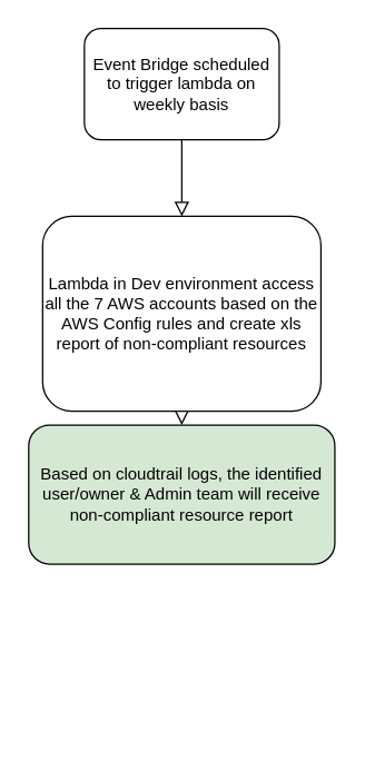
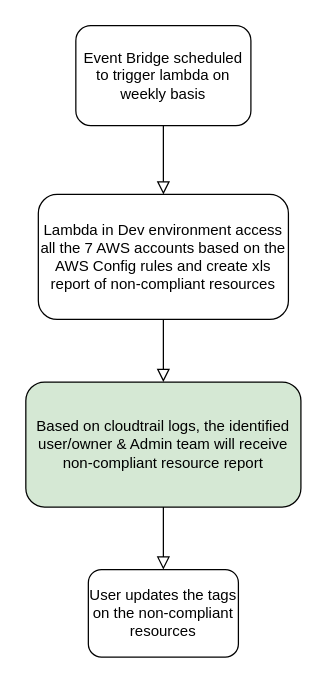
- <mxCell id="7" value="Lambda in Dev environment access all the 7 AWS accounts based on the AWS Config rules and create xls report of non-compliant resources" style="rounded=1;whiteSpace=wrap;html=1;fontSize=12;glass=0;strokeWidth=1;shadow=0;" vertex="1" parent="1"><mxGeometry x="30" y="155" width="200" height="140" as="geometry" /></mxCell>
+ <mxCell id="7" value="Lambda in Dev environment access all the 7 AWS accounts based on the AWS Config rules and create xls report of non-compliant resources" style="rounded=1;whiteSpace=wrap;html=1;fontSize=12;glass=0;strokeWidth=1;shadow=0;" vertex="1" parent="1"><mxGeometry x="30" y="155" width="200" height="100" as="geometry" /></mxCell>
+ <mxCell id="5" value="" style="rounded=0;html=1;jettySize=auto;orthogonalLoop=1;fontSize=11;endArrow=block;endFill=0;endSize=8;strokeWidth=1;shadow=0;labelBackgroundColor=none;edgeStyle=orthogonalEdgeStyle;exitX=0.5;exitY=1;exitDx=0;exitDy=0;" edge="1" parent="1" source="8" target="6"><mxGeometry x="0.333" y="20" relative="1" as="geometry"><mxPoint as="offset" /><mxPoint x="130" y="385" as="sourcePoint" /></mxGeometry></mxCell>
+ <mxCell id="6" value="User updates the tags on the non-compliant resources" style="rounded=1;whiteSpace=wrap;html=1;fontSize=12;glass=0;strokeWidth=1;shadow=0;" vertex="1" parent="1"><mxGeometry x="70" y="455" width="120" height="70" as="geometry" /></mxCell>
